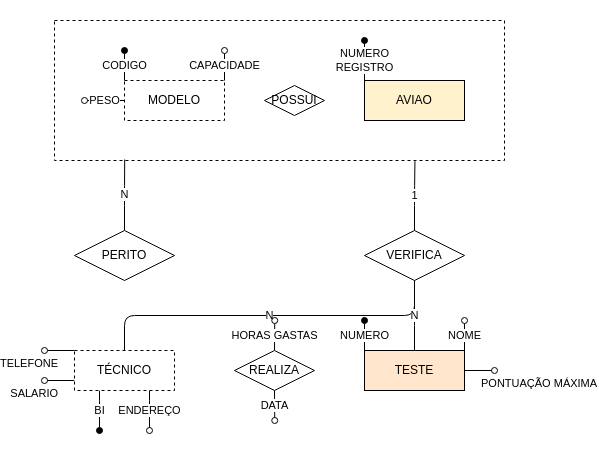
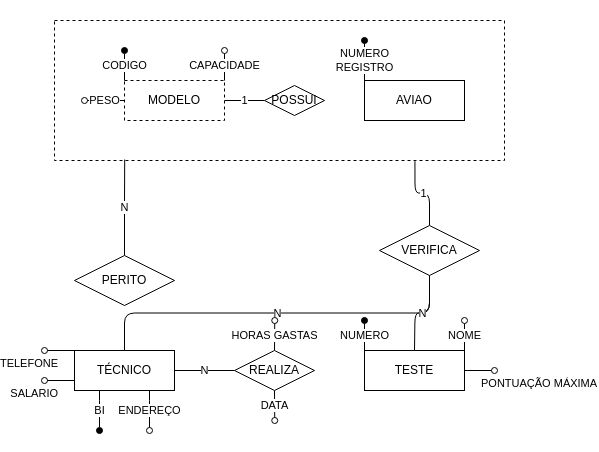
+ <mxCell id="13" value="1" style="edgeStyle=orthogonalEdgeStyle;orthogonalLoop=1;jettySize=auto;html=1;exitX=1;exitY=0.5;exitDx=0;exitDy=0;entryX=0;entryY=0.5;entryDx=0;entryDy=0;endArrow=none;endFill=0;" parent="1" source="9" target="12" edge="1"><mxGeometry relative="1" as="geometry" /></mxCell>
- <mxCell id="5" value="AVIAO" style="whiteSpace=wrap;html=1;align=center;fillColor=#fff2cc;" parent="3" vertex="1"><mxGeometry y="40" width="100" height="40" as="geometry" /></mxCell>
+ <mxCell id="5" value="AVIAO" style="whiteSpace=wrap;html=1;align=center;" parent="3" vertex="1"><mxGeometry y="40" width="100" height="40" as="geometry" /></mxCell>
- <mxCell id="15" value="PERITO" style="shape=rhombus;perimeter=rhombusPerimeter;whiteSpace=wrap;html=1;align=center;" parent="1" vertex="1"><mxGeometry x="50" y="230" width="100" height="50" as="geometry" /></mxCell>
+ <mxCell id="15" value="PERITO" style="shape=rhombus;perimeter=rhombusPerimeter;whiteSpace=wrap;html=1;align=center;" parent="1" vertex="1"><mxGeometry x="50" y="255" width="100" height="50" as="geometry" /></mxCell>
- <mxCell id="34" value="VERIFICA" style="shape=rhombus;perimeter=rhombusPerimeter;whiteSpace=wrap;html=1;align=center;" parent="1" vertex="1"><mxGeometry x="340" y="230" width="100" height="50" as="geometry" /></mxCell>
+ <mxCell id="34" value="VERIFICA" style="shape=rhombus;perimeter=rhombusPerimeter;whiteSpace=wrap;html=1;align=center;" parent="1" vertex="1"><mxGeometry x="355" y="225" width="100" height="50" as="geometry" /></mxCell>
- <mxCell id="22" value="TÉCNICO" style="whiteSpace=wrap;html=1;align=center;dashed=1;" parent="17" vertex="1"><mxGeometry x="30" width="100" height="40" as="geometry" /></mxCell>
+ <mxCell id="22" value="TÉCNICO" style="whiteSpace=wrap;html=1;align=center;" parent="17" vertex="1"><mxGeometry x="30" width="100" height="40" as="geometry" /></mxCell>
+ <mxCell id="26" value="N" style="edgeStyle=orthogonalEdgeStyle;orthogonalLoop=1;jettySize=auto;html=1;endArrow=none;endFill=0;" parent="1" source="22" target="25" edge="1"><mxGeometry relative="1" as="geometry" /></mxCell>
- <mxCell id="31" value="TESTE" style="whiteSpace=wrap;html=1;align=center;fillColor=#ffe6cc;" parent="27" vertex="1"><mxGeometry y="30" width="100" height="40" as="geometry" /></mxCell>
+ <mxCell id="31" value="TESTE" style="whiteSpace=wrap;html=1;align=center;" parent="27" vertex="1"><mxGeometry y="30" width="100" height="40" as="geometry" /></mxCell>
